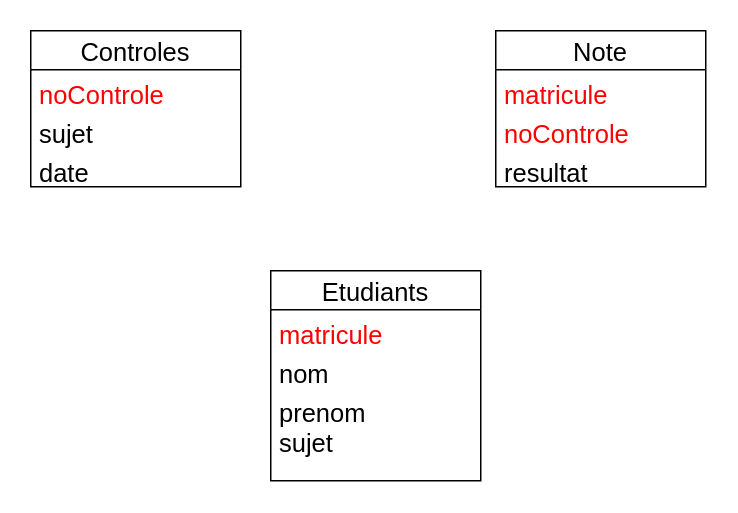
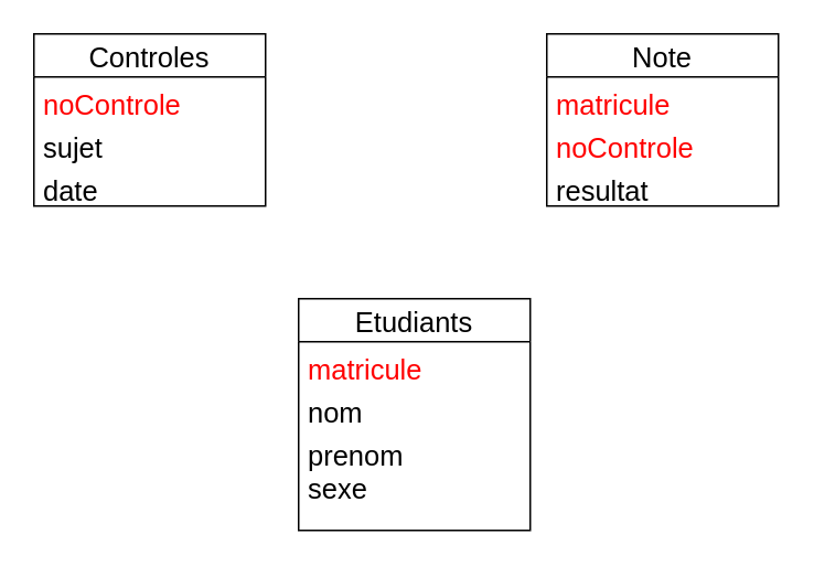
- <mxCell id="13" value="prenom&#10;sujet" style="text;strokeColor=none;fillColor=none;align=left;verticalAlign=top;spacingLeft=4;spacingRight=4;overflow=hidden;rotatable=0;points=[[0,0.5],[1,0.5]];portConstraint=eastwest;fontSize=17;" vertex="1" parent="10"><mxGeometry y="78" width="140" height="62" as="geometry" /></mxCell>
+ <mxCell id="13" value="prenom&#10;sexe" style="text;strokeColor=none;fillColor=none;align=left;verticalAlign=top;spacingLeft=4;spacingRight=4;overflow=hidden;rotatable=0;points=[[0,0.5],[1,0.5]];portConstraint=eastwest;fontSize=17;" vertex="1" parent="10"><mxGeometry y="78" width="140" height="62" as="geometry" /></mxCell>
